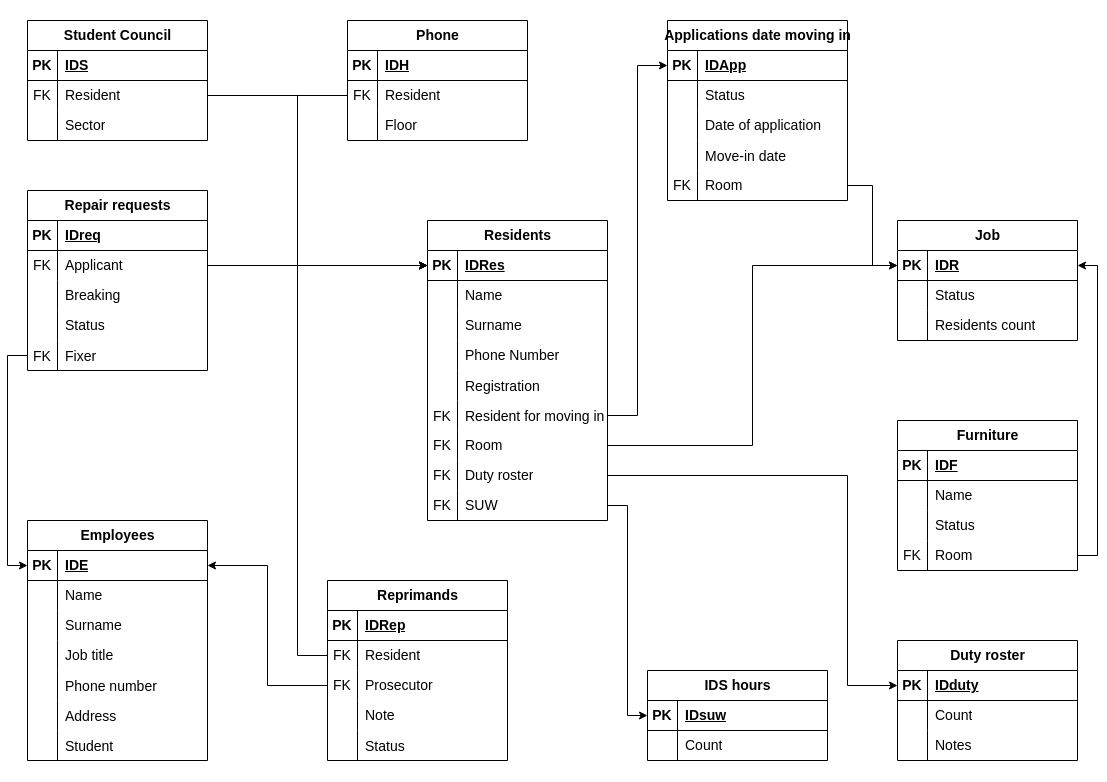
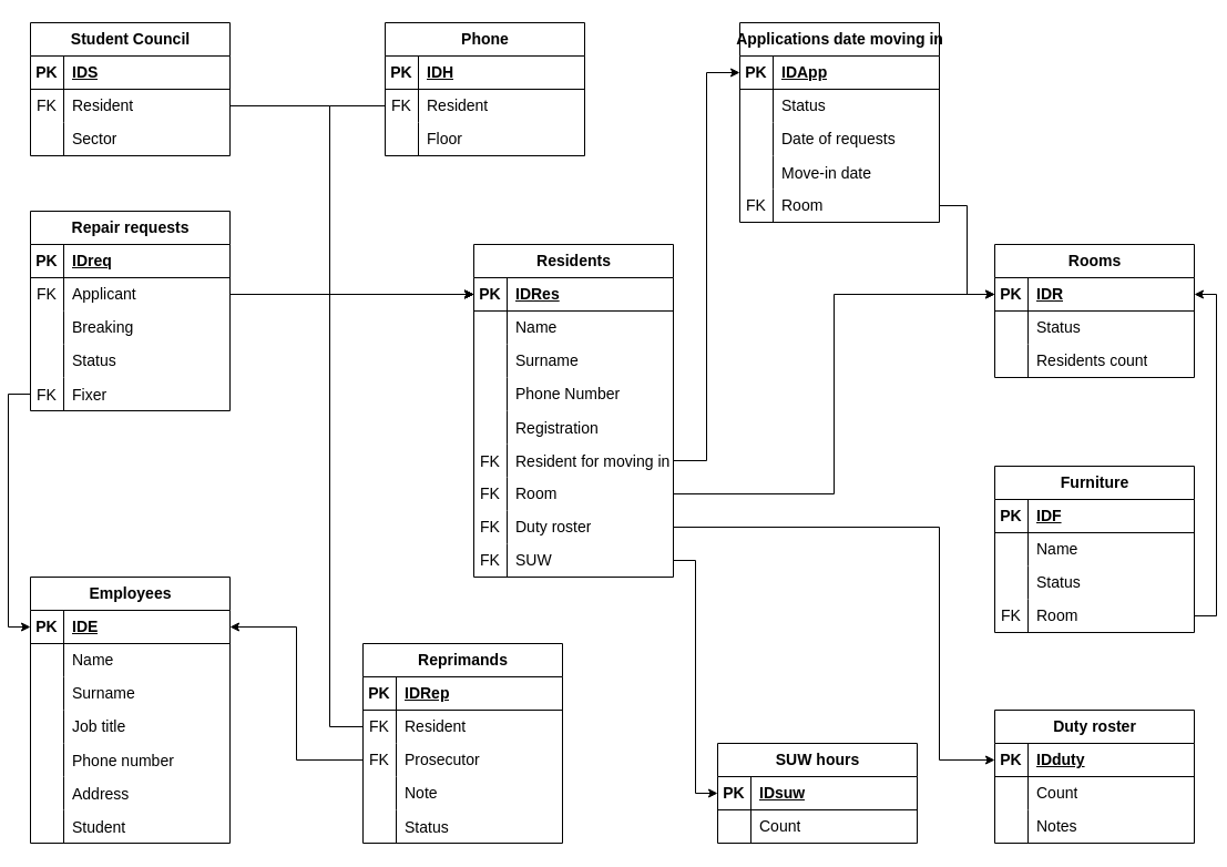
- <mxCell id="33" value="Date of application" style="shape=partialRectangle;connectable=0;fillColor=none;top=0;left=0;bottom=0;right=0;align=left;spacingLeft=6;overflow=hidden;whiteSpace=wrap;html=1;fontSize=14;" parent="31" vertex="1"><mxGeometry x="30" width="150" height="30" as="geometry"><mxRectangle width="150" height="30" as="alternateBounds" /></mxGeometry></mxCell>
+ <mxCell id="33" value="Date of requests" style="shape=partialRectangle;connectable=0;fillColor=none;top=0;left=0;bottom=0;right=0;align=left;spacingLeft=6;overflow=hidden;whiteSpace=wrap;html=1;fontSize=14;" parent="31" vertex="1"><mxGeometry x="30" width="150" height="30" as="geometry"><mxRectangle width="150" height="30" as="alternateBounds" /></mxGeometry></mxCell>
- <mxCell id="68" value="Job" style="shape=table;startSize=30;container=1;collapsible=1;childLayout=tableLayout;fixedRows=1;rowLines=0;fontStyle=1;align=center;resizeLast=1;html=1;fontSize=14;" parent="1" vertex="1"><mxGeometry x="890" y="220" width="180" height="120" as="geometry" /></mxCell>
+ <mxCell id="68" value="Rooms" style="shape=table;startSize=30;container=1;collapsible=1;childLayout=tableLayout;fixedRows=1;rowLines=0;fontStyle=1;align=center;resizeLast=1;html=1;fontSize=14;" parent="1" vertex="1"><mxGeometry x="890" y="220" width="180" height="120" as="geometry" /></mxCell>
- <mxCell id="137" value="IDS hours" style="shape=table;startSize=30;container=1;collapsible=1;childLayout=tableLayout;fixedRows=1;rowLines=0;fontStyle=1;align=center;resizeLast=1;html=1;fontSize=14;" parent="1" vertex="1"><mxGeometry x="640" y="670" width="180" height="90" as="geometry" /></mxCell>
+ <mxCell id="137" value="SUW hours" style="shape=table;startSize=30;container=1;collapsible=1;childLayout=tableLayout;fixedRows=1;rowLines=0;fontStyle=1;align=center;resizeLast=1;html=1;fontSize=14;" parent="1" vertex="1"><mxGeometry x="640" y="670" width="180" height="90" as="geometry" /></mxCell>
